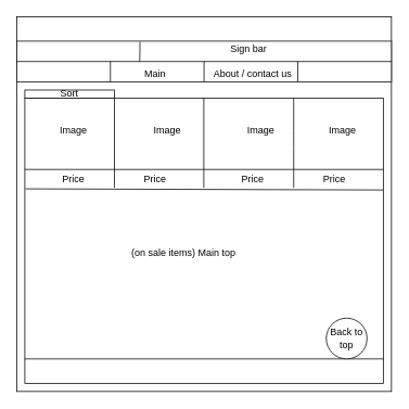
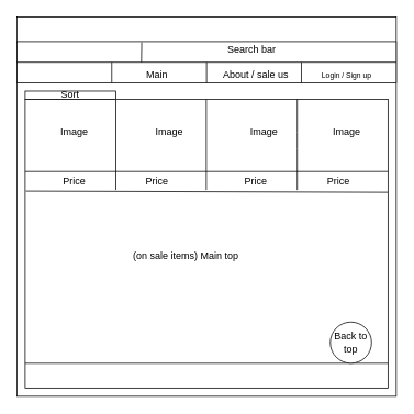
- <mxCell id="11" value="Sign bar" style="text;html=1;strokeColor=none;fillColor=none;align=center;verticalAlign=middle;whiteSpace=wrap;rounded=0;" vertex="1" parent="1"><mxGeometry x="260" y="50" width="90" height="20" as="geometry" /></mxCell>
+ <mxCell id="11" value="Search bar" style="text;html=1;strokeColor=none;fillColor=none;align=center;verticalAlign=middle;whiteSpace=wrap;rounded=0;" vertex="1" parent="1"><mxGeometry x="260" y="50" width="90" height="20" as="geometry" /></mxCell>
- <mxCell id="17" value="About / contact us" style="text;html=1;strokeColor=none;fillColor=none;align=center;verticalAlign=middle;whiteSpace=wrap;rounded=0;" vertex="1" parent="1"><mxGeometry x="260" y="80" width="100" height="20" as="geometry" /></mxCell>
+ <mxCell id="17" value="About / sale us" style="text;html=1;strokeColor=none;fillColor=none;align=center;verticalAlign=middle;whiteSpace=wrap;rounded=0;" vertex="1" parent="1"><mxGeometry x="260" y="80" width="100" height="20" as="geometry" /></mxCell>
+ <mxCell id="7" value="&lt;font style=&quot;font-size: 9px&quot;&gt;Login / Sign up&lt;/font&gt;" style="text;html=1;strokeColor=none;fillColor=none;align=center;verticalAlign=middle;whiteSpace=wrap;rounded=0;" vertex="1" parent="1"><mxGeometry x="380" y="80" width="80" height="20" as="geometry" /></mxCell>
